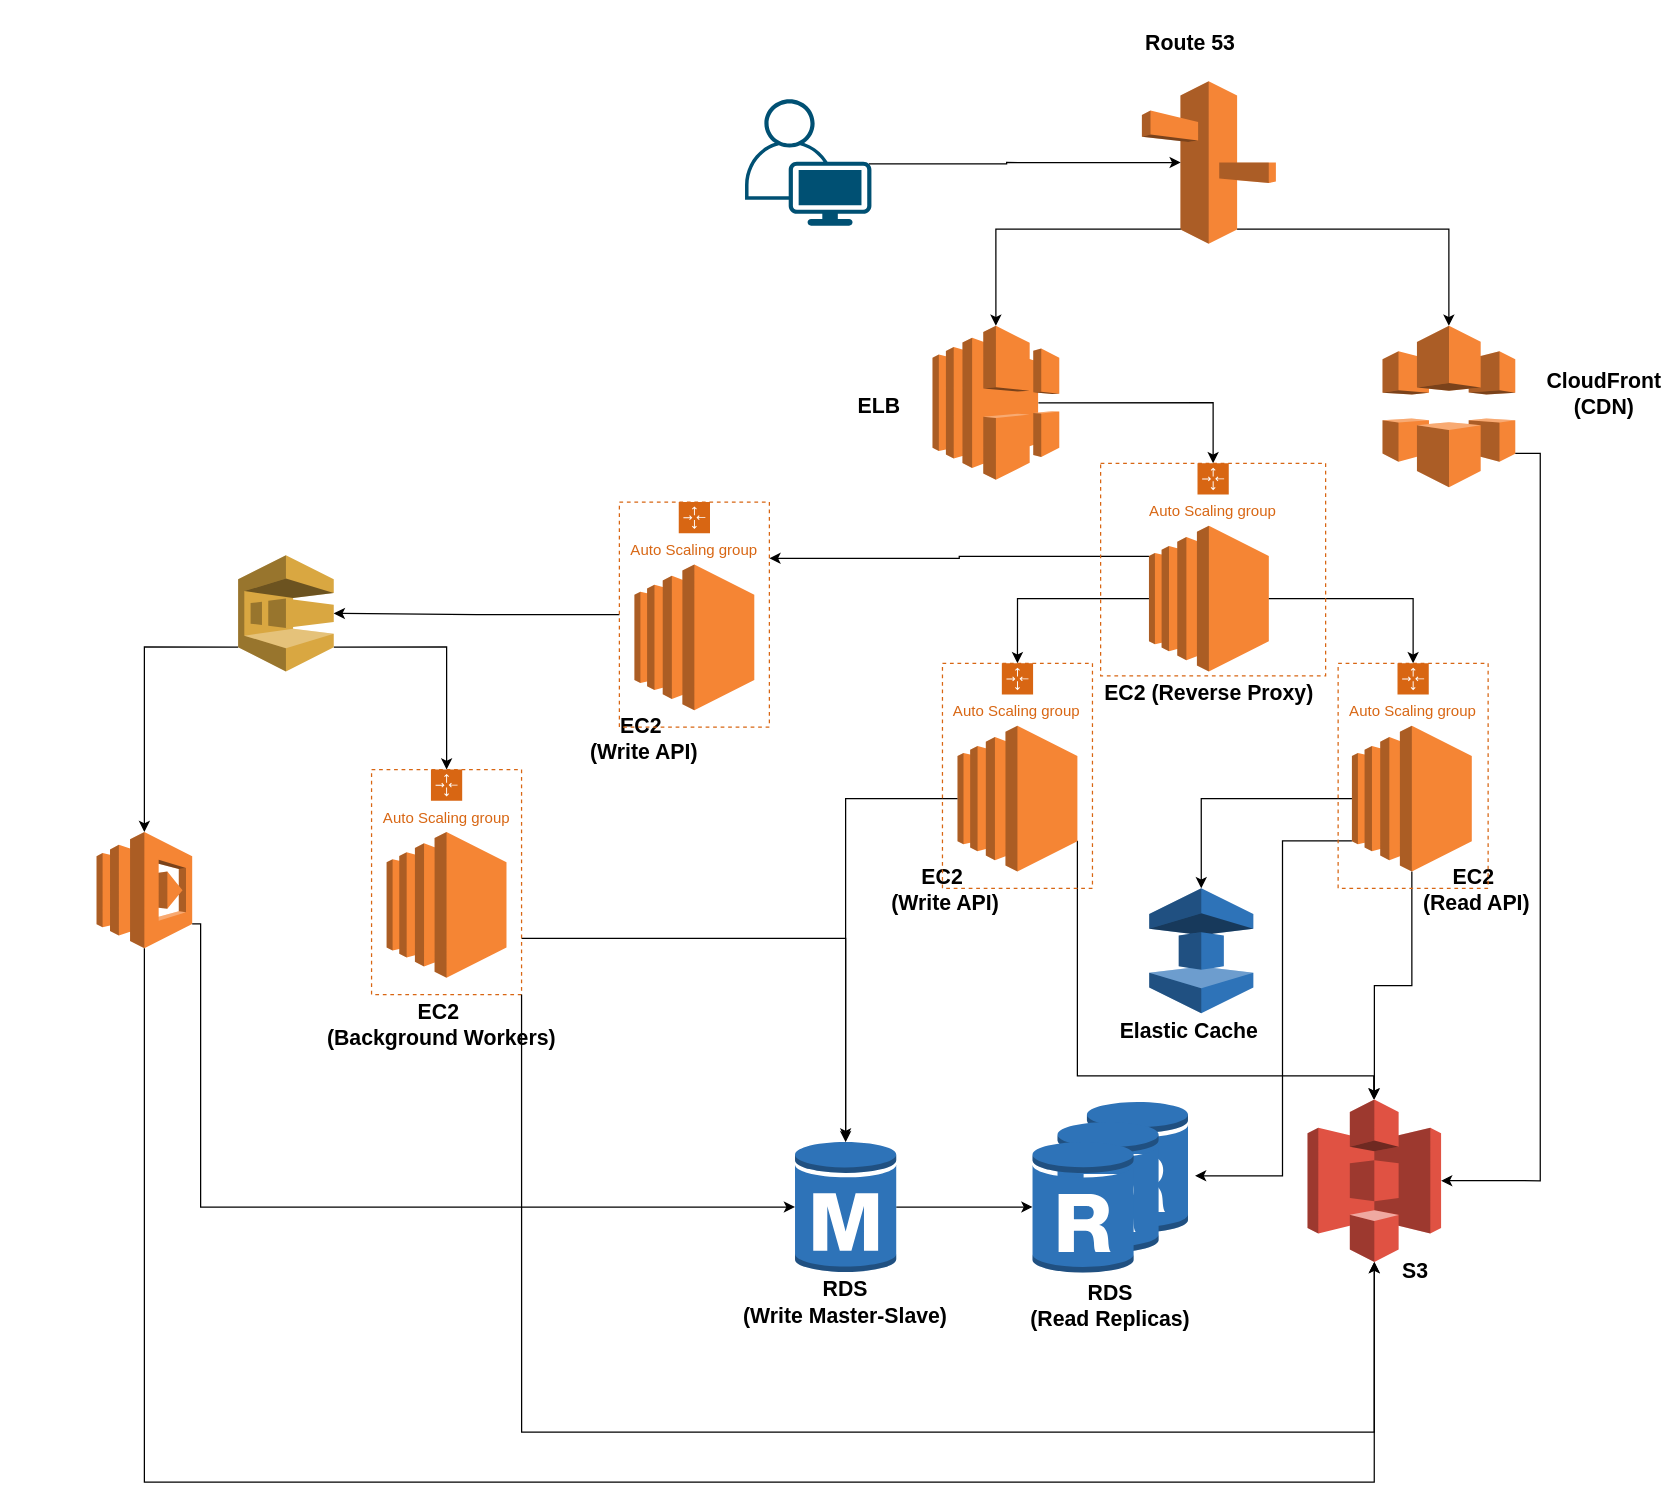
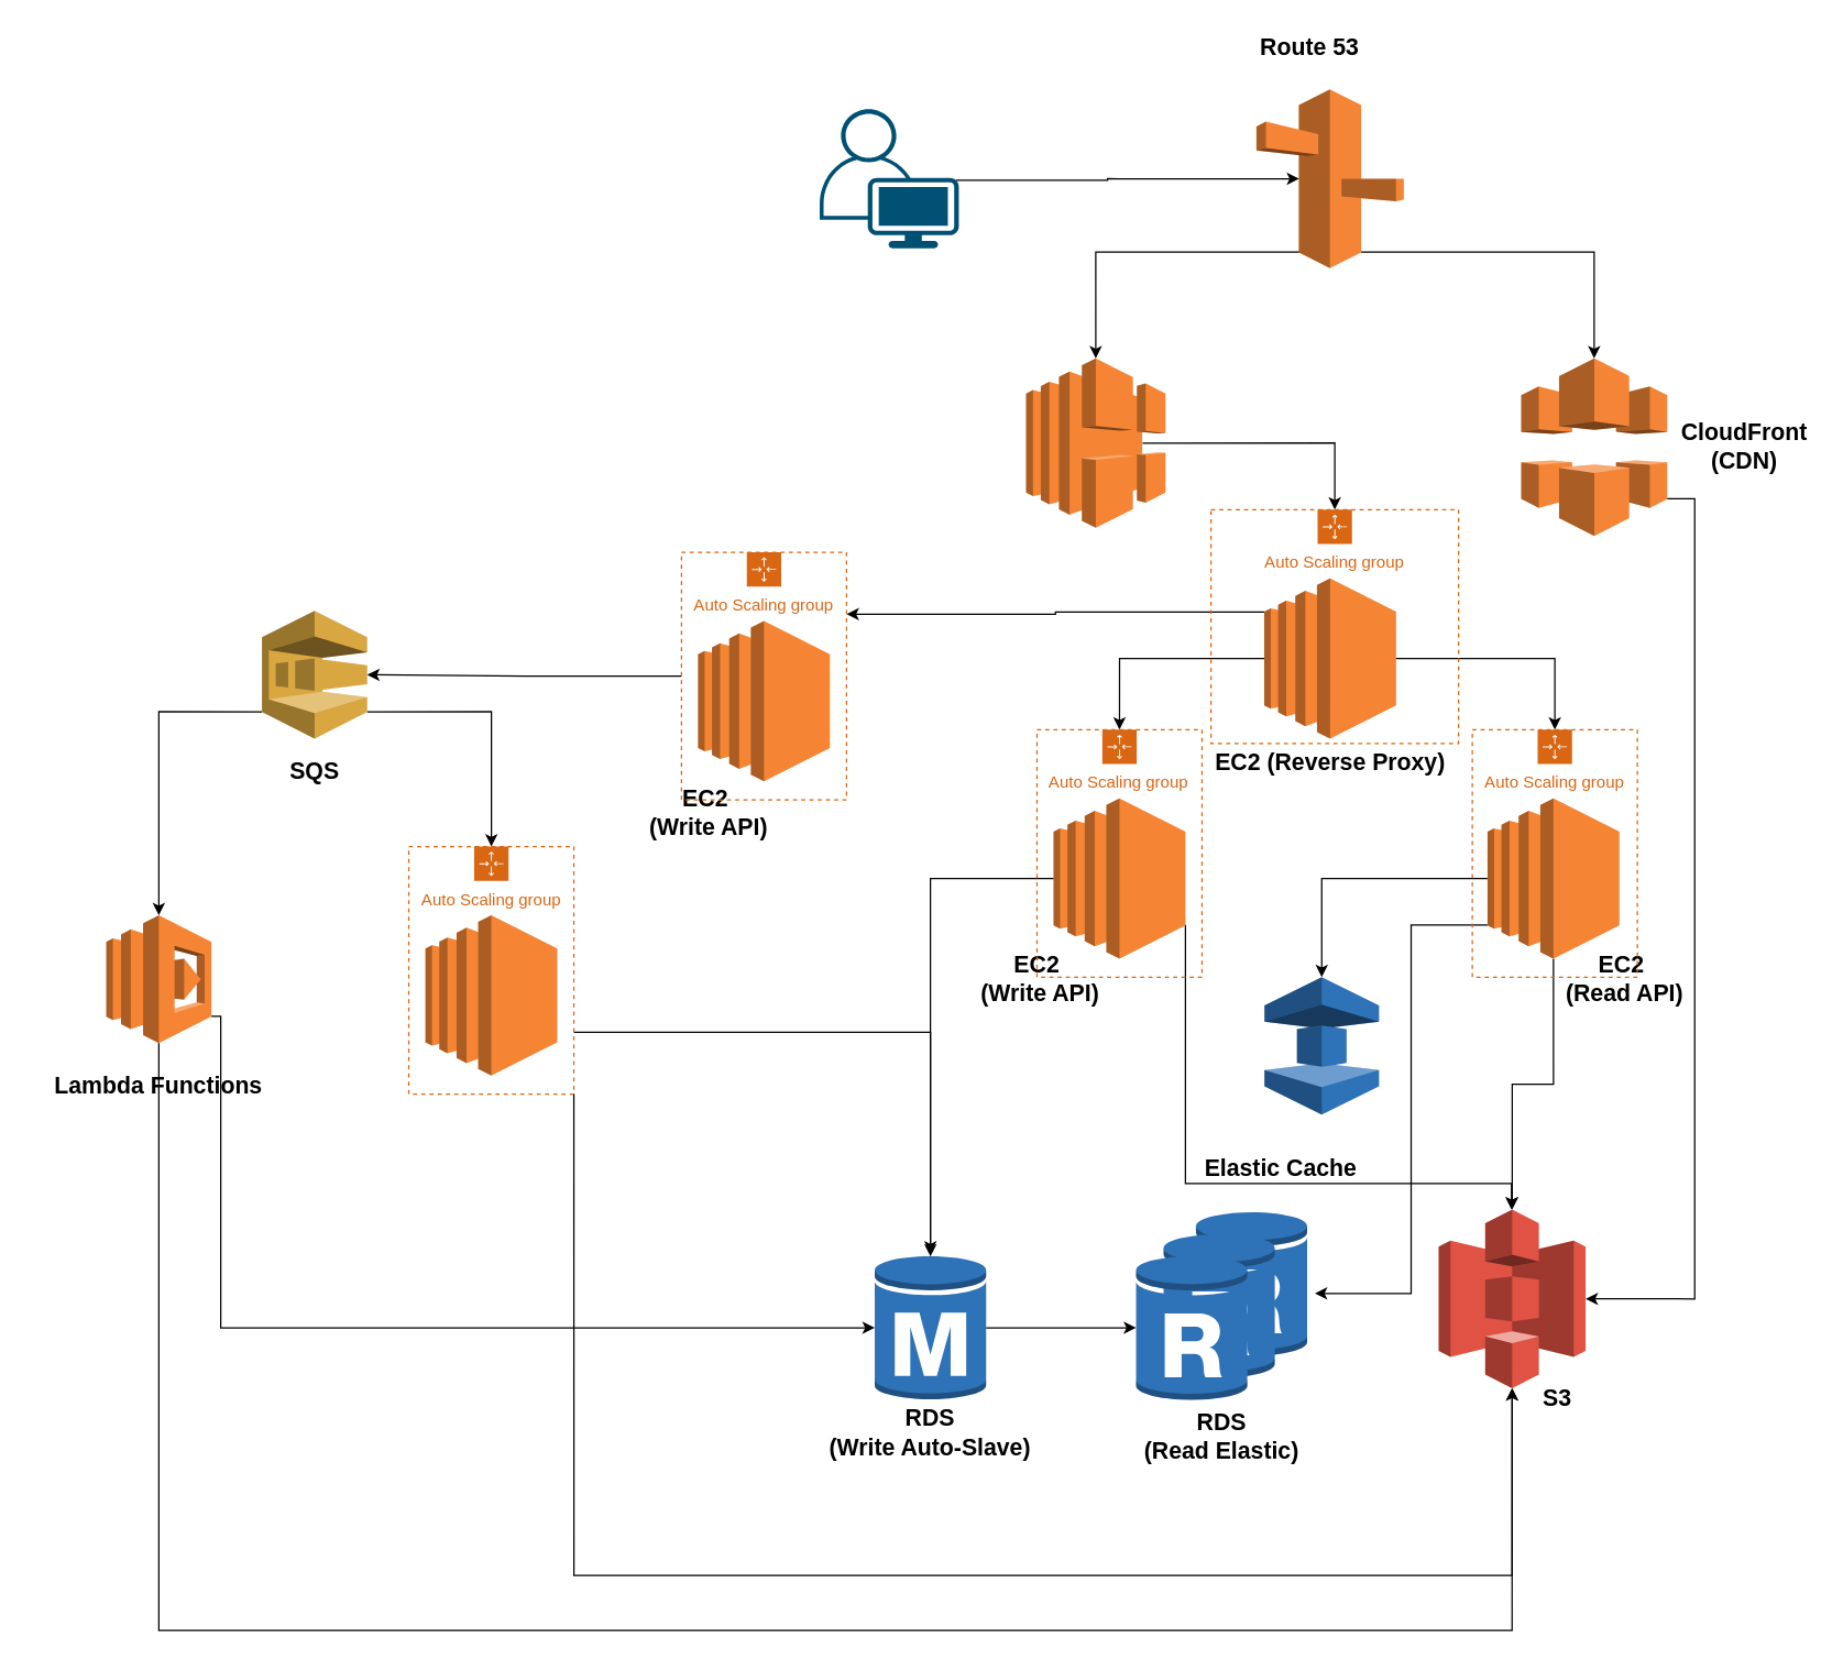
- <mxCell id="22" value="CloudFront&lt;br&gt;(&lt;span style=&quot;background-color: transparent; color: light-dark(rgb(0, 0, 0), rgb(255, 255, 255));&quot;&gt;CDN)&lt;/span&gt;" style="text;html=1;align=center;verticalAlign=middle;whiteSpace=wrap;rounded=0;fontStyle=1;fontSize=17;" vertex="1" parent="1"><mxGeometry x="1240.52" y="299.56" width="84.19" height="30" as="geometry" /></mxCell>
+ <mxCell id="22" value="CloudFront&lt;br&gt;(&lt;span style=&quot;background-color: transparent; color: light-dark(rgb(0, 0, 0), rgb(255, 255, 255));&quot;&gt;CDN)&lt;/span&gt;" style="text;html=1;align=center;verticalAlign=middle;whiteSpace=wrap;rounded=0;fontStyle=1;fontSize=17;" vertex="1" parent="1"><mxGeometry x="1225.52" y="309.56" width="84.19" height="30" as="geometry" /></mxCell>
- <mxCell id="21" value="ELB" style="text;html=1;align=center;verticalAlign=middle;whiteSpace=wrap;rounded=0;fontStyle=1;fontSize=17;" vertex="1" parent="1"><mxGeometry x="661.33" y="309.56" width="84.19" height="30" as="geometry" /></mxCell>
+ <mxCell id="51" value="SQS" style="text;html=1;align=center;verticalAlign=middle;whiteSpace=wrap;rounded=0;fontStyle=1;fontSize=17;" vertex="1" parent="1"><mxGeometry x="189.75" y="546" width="76.75" height="30" as="geometry" /></mxCell>
+ <mxCell id="50" value="Lambda Functions" style="text;html=1;align=center;verticalAlign=middle;whiteSpace=wrap;rounded=0;fontStyle=1;fontSize=17;" vertex="1" parent="1"><mxGeometry x="20" y="775" width="190" height="30" as="geometry" /></mxCell>
- <mxCell id="49" value="EC2&amp;nbsp;&lt;div&gt;(Background Workers)&lt;/div&gt;" style="text;html=1;align=center;verticalAlign=middle;whiteSpace=wrap;rounded=0;fontStyle=1;fontSize=17;" vertex="1" parent="1"><mxGeometry x="257.75" y="805" width="190" height="30" as="geometry" /></mxCell>
- <mxCell id="38" value="Elastic Cache" style="text;html=1;align=center;verticalAlign=middle;whiteSpace=wrap;rounded=0;fontStyle=1;fontSize=17;" vertex="1" parent="1"><mxGeometry x="855.52" y="810" width="190" height="30" as="geometry" /></mxCell>
+ <mxCell id="38" value="Elastic Cache" style="text;html=1;align=center;verticalAlign=middle;whiteSpace=wrap;rounded=0;fontStyle=1;fontSize=17;" vertex="1" parent="1"><mxGeometry x="835.52" y="835" width="190" height="30" as="geometry" /></mxCell>
- <mxCell id="10" value="RDS&lt;br&gt;(Write Master-Slave)" style="text;html=1;align=center;verticalAlign=middle;whiteSpace=wrap;rounded=0;fontStyle=1;fontSize=17;" vertex="1" parent="1"><mxGeometry x="581" y="1027" width="190" height="30" as="geometry" /></mxCell>
+ <mxCell id="10" value="RDS&lt;br&gt;(Write Auto-Slave)" style="text;html=1;align=center;verticalAlign=middle;whiteSpace=wrap;rounded=0;fontStyle=1;fontSize=17;" vertex="1" parent="1"><mxGeometry x="581" y="1027" width="190" height="30" as="geometry" /></mxCell>
- <mxCell id="35" value="RDS&lt;br&gt;(Read Replicas)" style="text;html=1;align=center;verticalAlign=middle;whiteSpace=wrap;rounded=0;fontStyle=1;fontSize=17;" vertex="1" parent="1"><mxGeometry x="792.76" y="1030" width="190" height="30" as="geometry" /></mxCell>
+ <mxCell id="35" value="RDS&lt;br&gt;(Read Elastic)" style="text;html=1;align=center;verticalAlign=middle;whiteSpace=wrap;rounded=0;fontStyle=1;fontSize=17;" vertex="1" parent="1"><mxGeometry x="792.76" y="1030" width="190" height="30" as="geometry" /></mxCell>
